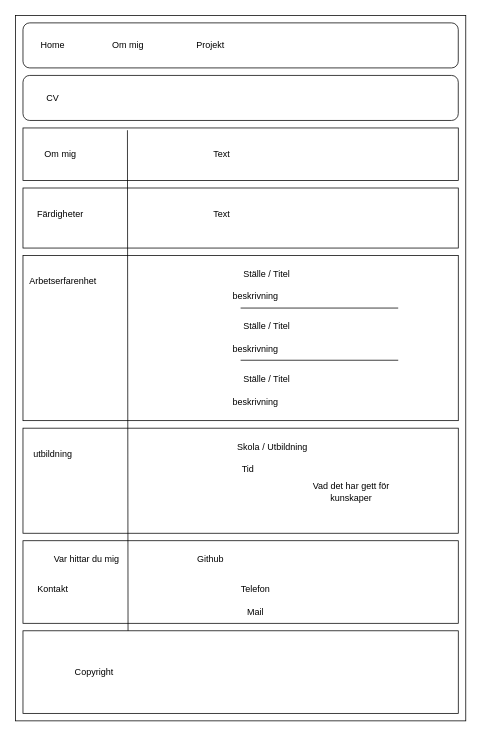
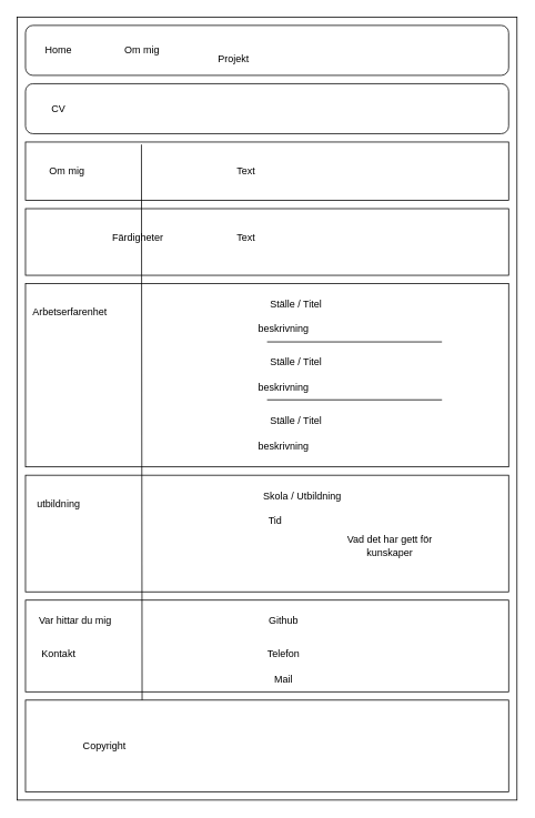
- <mxCell id="6" value="Projekt" style="text;html=1;align=center;verticalAlign=middle;whiteSpace=wrap;rounded=0;" vertex="1" parent="1"><mxGeometry x="250" y="45" width="60" height="30" as="geometry" /></mxCell>
+ <mxCell id="6" value="Projekt" style="text;html=1;align=center;verticalAlign=middle;whiteSpace=wrap;rounded=0;" vertex="1" parent="1"><mxGeometry x="250" y="55" width="60" height="30" as="geometry" /></mxCell>
- <mxCell id="13" value="Färdigheter" style="text;html=1;align=center;verticalAlign=middle;whiteSpace=wrap;rounded=0;" vertex="1" parent="1"><mxGeometry x="50" y="270" width="60" height="30" as="geometry" /></mxCell>
+ <mxCell id="13" value="Färdigheter" style="text;html=1;align=center;verticalAlign=middle;whiteSpace=wrap;rounded=0;" vertex="1" parent="1"><mxGeometry x="135" y="270" width="60" height="30" as="geometry" /></mxCell>
- <mxCell id="32" value="Var hittar du mig" style="text;html=1;align=center;verticalAlign=middle;whiteSpace=wrap;rounded=0;" vertex="1" parent="1"><mxGeometry x="65" y="730" width="100" height="30" as="geometry" /></mxCell>
+ <mxCell id="32" value="Var hittar du mig" style="text;html=1;align=center;verticalAlign=middle;whiteSpace=wrap;rounded=0;" vertex="1" parent="1"><mxGeometry x="40" y="730" width="100" height="30" as="geometry" /></mxCell>
- <mxCell id="33" value="Github" style="text;html=1;align=center;verticalAlign=middle;whiteSpace=wrap;rounded=0;" vertex="1" parent="1"><mxGeometry x="250" y="730" width="60" height="30" as="geometry" /></mxCell>
+ <mxCell id="33" value="Github" style="text;html=1;align=center;verticalAlign=middle;whiteSpace=wrap;rounded=0;" vertex="1" parent="1"><mxGeometry x="310" y="730" width="60" height="30" as="geometry" /></mxCell>
